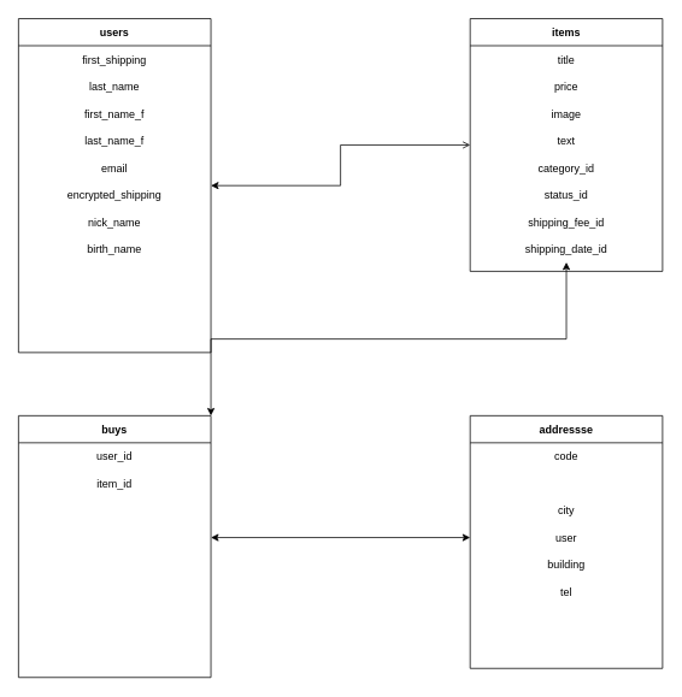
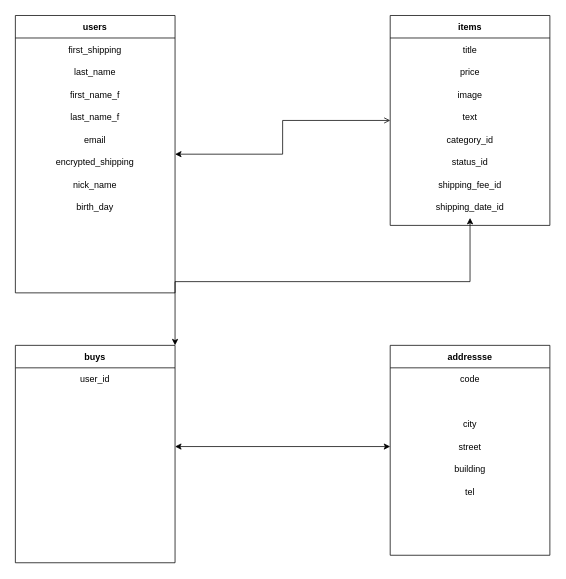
- <mxCell id="19" value="birth_name" style="shape=partialRectangle;connectable=0;fillColor=none;top=0;left=0;bottom=0;right=0;fontStyle=0;overflow=hidden;" vertex="1" parent="18"><mxGeometry width="213" height="30" as="geometry" /></mxCell>
+ <mxCell id="19" value="birth_day" style="shape=partialRectangle;connectable=0;fillColor=none;top=0;left=0;bottom=0;right=0;fontStyle=0;overflow=hidden;" vertex="1" parent="18"><mxGeometry width="213" height="30" as="geometry" /></mxCell>
- <mxCell id="64" value="item_id" style="shape=partialRectangle;connectable=0;fillColor=none;top=0;left=0;bottom=0;right=0;editable=1;overflow=hidden;" vertex="1" parent="63"><mxGeometry width="213" height="30" as="geometry" /></mxCell>
- <mxCell id="50" value="user" style="shape=partialRectangle;connectable=0;fillColor=none;top=0;left=0;bottom=0;right=0;fontStyle=0;overflow=hidden;" vertex="1" parent="49"><mxGeometry width="213" height="30" as="geometry" /></mxCell>
+ <mxCell id="50" value="street" style="shape=partialRectangle;connectable=0;fillColor=none;top=0;left=0;bottom=0;right=0;fontStyle=0;overflow=hidden;" vertex="1" parent="49"><mxGeometry width="213" height="30" as="geometry" /></mxCell>
